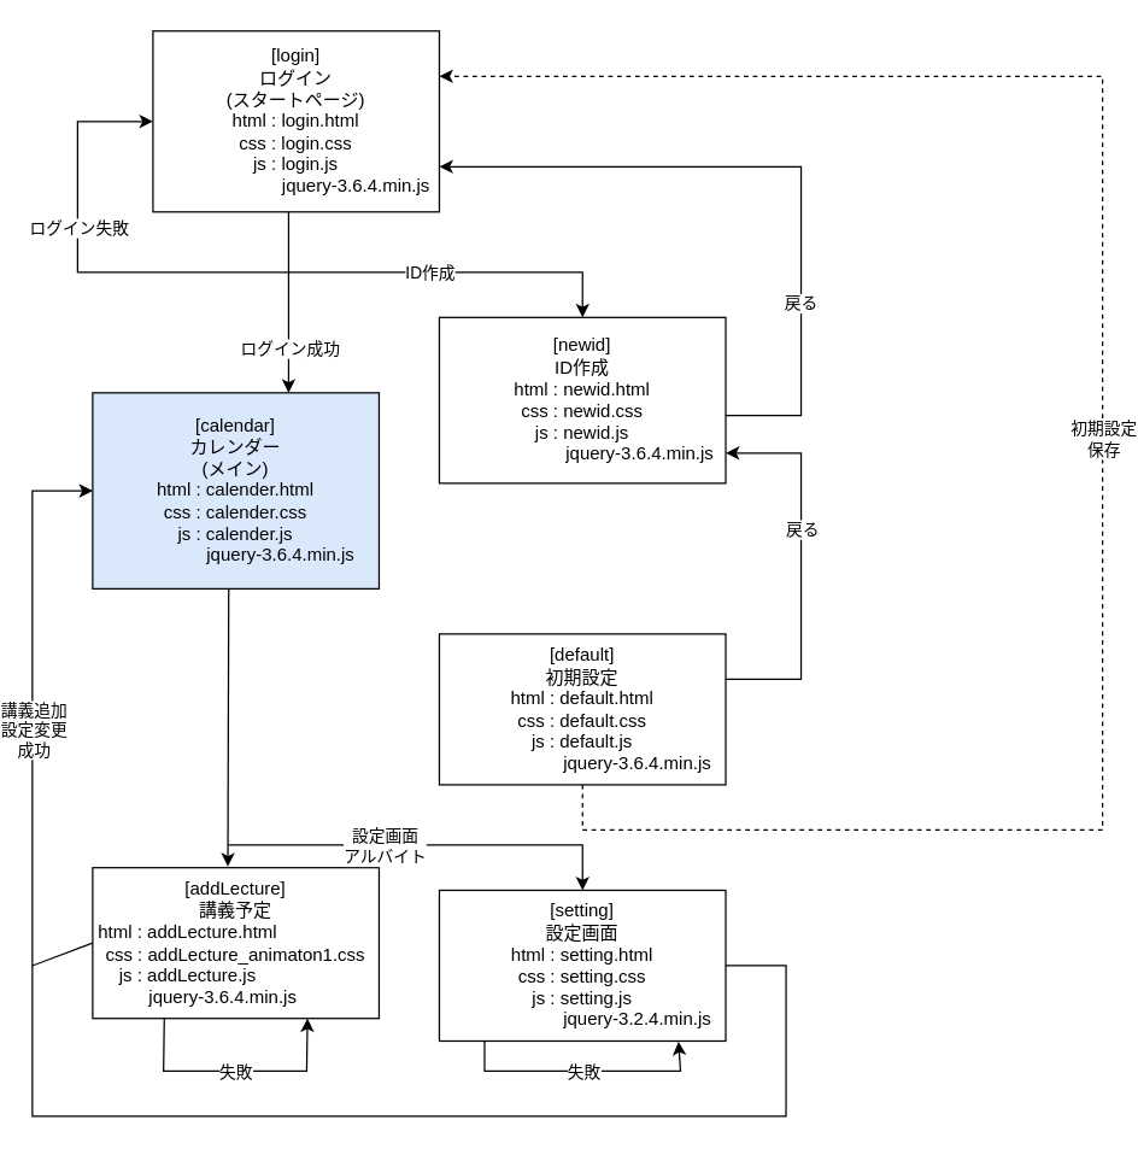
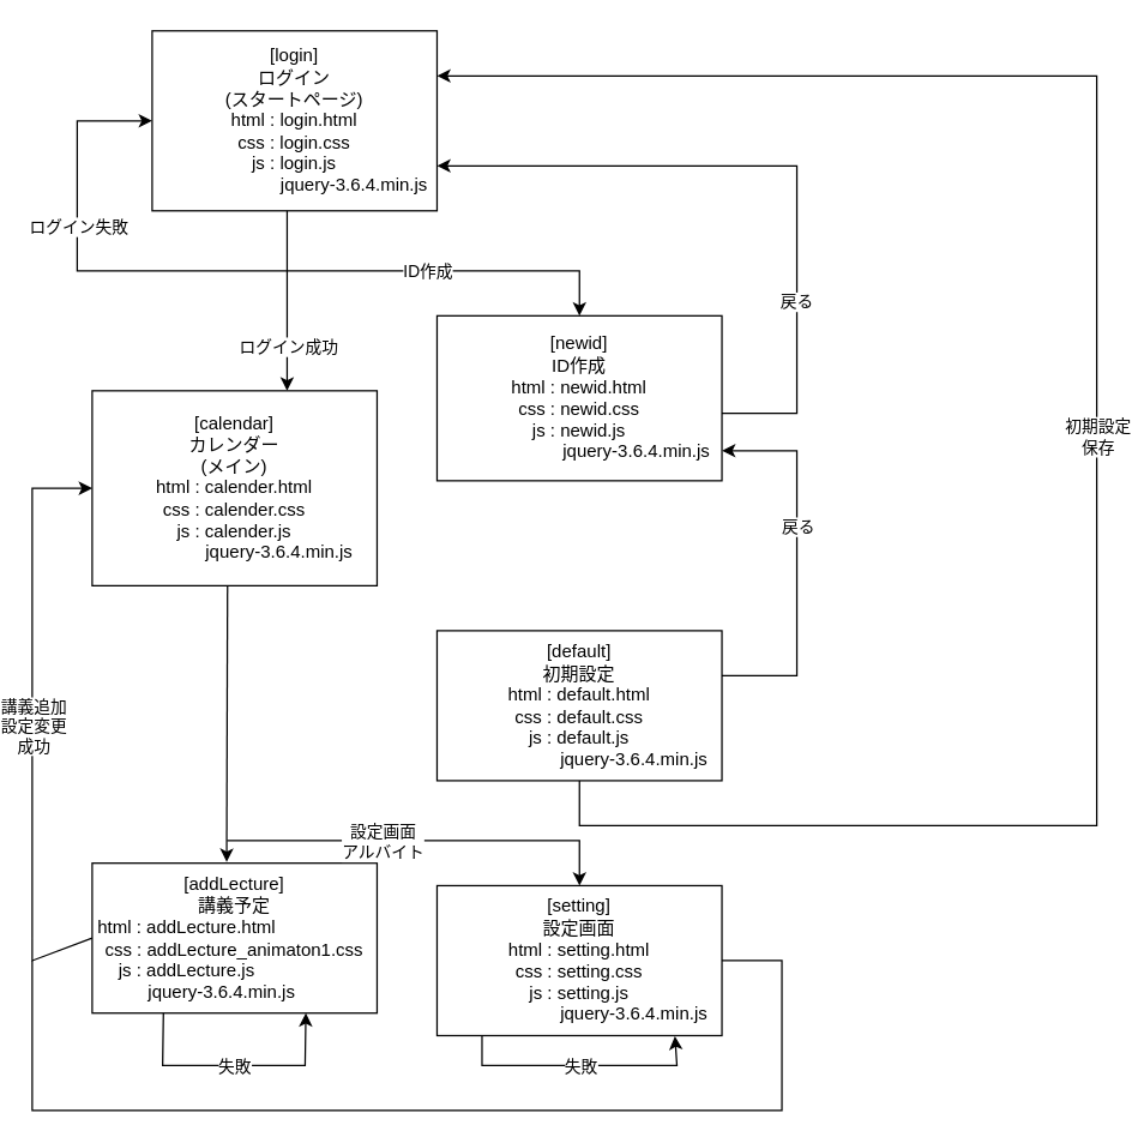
- <mxCell id="16" value="" style="endArrow=classic;html=1;rounded=0;entryX=1;entryY=0.25;entryDx=0;entryDy=0;exitX=0.5;exitY=1;exitDx=0;exitDy=0;dashed=1;" parent="1" source="13" target="2" edge="1"><mxGeometry relative="1" as="geometry"><mxPoint x="350" y="480" as="sourcePoint" /><mxPoint x="450" y="480" as="targetPoint" /><Array as="points"><mxPoint x="385" y="550" /><mxPoint x="730" y="550" /><mxPoint x="730" y="50" /></Array></mxGeometry></mxCell>
+ <mxCell id="16" value="" style="endArrow=classic;html=1;rounded=0;entryX=1;entryY=0.25;entryDx=0;entryDy=0;exitX=0.5;exitY=1;exitDx=0;exitDy=0;" parent="1" source="13" target="2" edge="1"><mxGeometry relative="1" as="geometry"><mxPoint x="350" y="480" as="sourcePoint" /><mxPoint x="450" y="480" as="targetPoint" /><Array as="points"><mxPoint x="385" y="550" /><mxPoint x="730" y="550" /><mxPoint x="730" y="50" /></Array></mxGeometry></mxCell>
- <mxCell id="5" value="&lt;div&gt;[calendar]&lt;br&gt;&lt;/div&gt;&lt;div&gt;カレンダー&lt;/div&gt;&lt;div&gt;(メイン)&lt;br&gt;&lt;/div&gt;&lt;div&gt;&lt;div&gt;html : calender.html&lt;/div&gt;&lt;div&gt;css : calender.css&lt;/div&gt;&lt;div&gt;js : calender.js&lt;/div&gt;&lt;div&gt;&amp;nbsp; &amp;nbsp; &amp;nbsp; &amp;nbsp; &amp;nbsp; &amp;nbsp; &amp;nbsp; &amp;nbsp; &amp;nbsp; jquery-3.6.4.min.js&lt;/div&gt;&lt;/div&gt;" style="rounded=0;whiteSpace=wrap;html=1;fillColor=#dae8fc;" parent="1" vertex="1"><mxGeometry x="60" y="260" width="190" height="130" as="geometry" /></mxCell>
+ <mxCell id="5" value="&lt;div&gt;[calendar]&lt;br&gt;&lt;/div&gt;&lt;div&gt;カレンダー&lt;/div&gt;&lt;div&gt;(メイン)&lt;br&gt;&lt;/div&gt;&lt;div&gt;&lt;div&gt;html : calender.html&lt;/div&gt;&lt;div&gt;css : calender.css&lt;/div&gt;&lt;div&gt;js : calender.js&lt;/div&gt;&lt;div&gt;&amp;nbsp; &amp;nbsp; &amp;nbsp; &amp;nbsp; &amp;nbsp; &amp;nbsp; &amp;nbsp; &amp;nbsp; &amp;nbsp; jquery-3.6.4.min.js&lt;/div&gt;&lt;/div&gt;" style="rounded=0;whiteSpace=wrap;html=1;" parent="1" vertex="1"><mxGeometry x="60" y="260" width="190" height="130" as="geometry" /></mxCell>
- <mxCell id="19" value="&lt;div&gt;[setting]&lt;br&gt;&lt;/div&gt;&lt;div&gt;設定画面&lt;/div&gt;&lt;div&gt;&lt;div&gt;html : setting.html&lt;/div&gt;&lt;div&gt;&lt;span style=&quot;background-color: initial;&quot;&gt;css : setting.css&lt;/span&gt;&lt;/div&gt;&lt;div&gt;js : setting.js&lt;/div&gt;&lt;div&gt;&lt;span style=&quot;background-color: initial;&quot;&gt;&amp;nbsp; &amp;nbsp; &amp;nbsp; &amp;nbsp; &amp;nbsp; &amp;nbsp; &amp;nbsp; &amp;nbsp; &amp;nbsp; &amp;nbsp; &amp;nbsp; jquery-3.2.4.min.js&lt;br&gt;&lt;/span&gt;&lt;/div&gt;&lt;/div&gt;" style="rounded=0;whiteSpace=wrap;html=1;" parent="1" vertex="1"><mxGeometry x="290" y="590" width="190" height="100" as="geometry" /></mxCell>
+ <mxCell id="19" value="&lt;div&gt;[setting]&lt;br&gt;&lt;/div&gt;&lt;div&gt;設定画面&lt;/div&gt;&lt;div&gt;&lt;div&gt;html : setting.html&lt;/div&gt;&lt;div&gt;&lt;span style=&quot;background-color: initial;&quot;&gt;css : setting.css&lt;/span&gt;&lt;/div&gt;&lt;div&gt;js : setting.js&lt;/div&gt;&lt;div&gt;&lt;span style=&quot;background-color: initial;&quot;&gt;&amp;nbsp; &amp;nbsp; &amp;nbsp; &amp;nbsp; &amp;nbsp; &amp;nbsp; &amp;nbsp; &amp;nbsp; &amp;nbsp; &amp;nbsp; &amp;nbsp; jquery-3.6.4.min.js&lt;br&gt;&lt;/span&gt;&lt;/div&gt;&lt;/div&gt;" style="rounded=0;whiteSpace=wrap;html=1;" parent="1" vertex="1"><mxGeometry x="290" y="590" width="190" height="100" as="geometry" /></mxCell>
